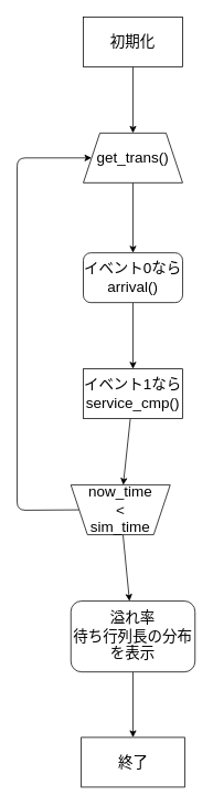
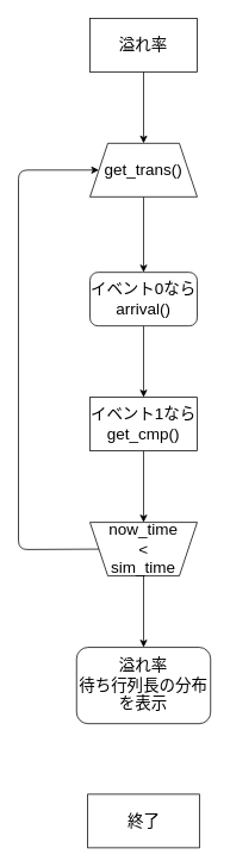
- <mxCell id="3" value="初期化" style="rounded=0;whiteSpace=wrap;html=1;fontSize=18;" vertex="1" parent="1"><mxGeometry x="100" y="20" width="120" height="60" as="geometry" /></mxCell>
+ <mxCell id="3" value="溢れ率" style="rounded=0;whiteSpace=wrap;html=1;fontSize=18;" vertex="1" parent="1"><mxGeometry x="100" y="20" width="120" height="60" as="geometry" /></mxCell>
- <mxCell id="7" value="イベント1なら&lt;br&gt;service_cmp()" style="whiteSpace=wrap;html=1;fontSize=18;rounded=0;" vertex="1" parent="1"><mxGeometry x="100" y="444.5" width="120" height="60" as="geometry" /></mxCell>
+ <mxCell id="7" value="イベント1なら&lt;br&gt;get_cmp()" style="whiteSpace=wrap;html=1;fontSize=18;rounded=0;" vertex="1" parent="1"><mxGeometry x="100" y="444.5" width="120" height="60" as="geometry" /></mxCell>
- <mxCell id="12" value="now_time&lt;br&gt;&amp;lt;&lt;br&gt;sim_time" style="shape=trapezoid;perimeter=trapezoidPerimeter;whiteSpace=wrap;html=1;fixedSize=1;fontSize=18;rounded=0;direction=west;" vertex="1" parent="1"><mxGeometry x="85" y="584.5" width="120" height="60" as="geometry" /></mxCell>
+ <mxCell id="12" value="now_time&lt;br&gt;&amp;lt;&lt;br&gt;sim_time" style="shape=trapezoid;perimeter=trapezoidPerimeter;whiteSpace=wrap;html=1;fixedSize=1;fontSize=18;rounded=0;direction=west;" vertex="1" parent="1"><mxGeometry x="100" y="584.5" width="120" height="60" as="geometry" /></mxCell>
- <mxCell id="13" value="" style="edgeStyle=none;html=1;fontSize=18;" edge="1" parent="1" source="14" target="15"><mxGeometry relative="1" as="geometry" /></mxCell>
